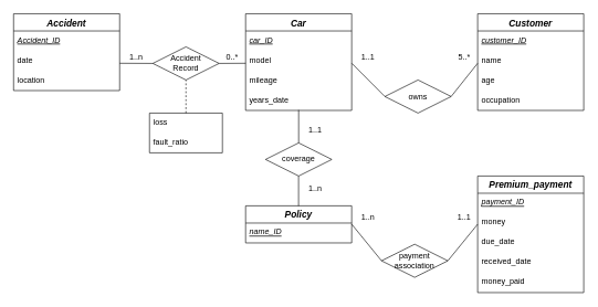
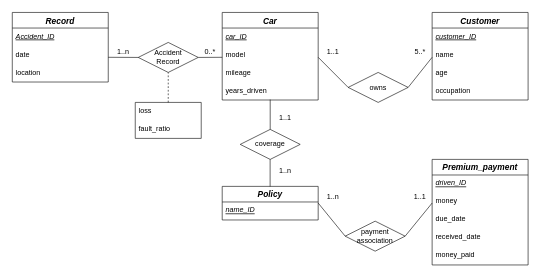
- <mxCell id="22" value="Accident" style="swimlane;fontStyle=3;childLayout=stackLayout;horizontal=1;startSize=26;horizontalStack=0;resizeParent=1;resizeParentMax=0;resizeLast=0;collapsible=1;marginBottom=0;align=center;fontSize=14;verticalAlign=middle;" parent="1" vertex="1"><mxGeometry x="20" y="20" width="160" height="116" as="geometry" /></mxCell>
+ <mxCell id="22" value="Record" style="swimlane;fontStyle=3;childLayout=stackLayout;horizontal=1;startSize=26;horizontalStack=0;resizeParent=1;resizeParentMax=0;resizeLast=0;collapsible=1;marginBottom=0;align=center;fontSize=14;verticalAlign=middle;" parent="1" vertex="1"><mxGeometry x="20" y="20" width="160" height="116" as="geometry" /></mxCell>
- <mxCell id="11" value="years_date" style="text;strokeColor=none;fillColor=none;spacingLeft=4;spacingRight=4;overflow=hidden;rotatable=0;points=[[0,0.5],[1,0.5]];portConstraint=eastwest;fontSize=12;" parent="7" vertex="1"><mxGeometry y="116" width="160" height="30" as="geometry" /></mxCell>
+ <mxCell id="11" value="years_driven" style="text;strokeColor=none;fillColor=none;spacingLeft=4;spacingRight=4;overflow=hidden;rotatable=0;points=[[0,0.5],[1,0.5]];portConstraint=eastwest;fontSize=12;" parent="7" vertex="1"><mxGeometry y="116" width="160" height="30" as="geometry" /></mxCell>
- <mxCell id="43" value="payment_ID" style="text;strokeColor=none;fillColor=none;spacingLeft=4;spacingRight=4;overflow=hidden;rotatable=0;points=[[0,0.5],[1,0.5]];portConstraint=eastwest;fontSize=12;fontStyle=6;fontFamily=Helvetica;perimeterSpacing=0;" parent="42" vertex="1"><mxGeometry y="26" width="160" height="30" as="geometry" /></mxCell>
+ <mxCell id="43" value="driven_ID" style="text;strokeColor=none;fillColor=none;spacingLeft=4;spacingRight=4;overflow=hidden;rotatable=0;points=[[0,0.5],[1,0.5]];portConstraint=eastwest;fontSize=12;fontStyle=6;fontFamily=Helvetica;perimeterSpacing=0;" parent="42" vertex="1"><mxGeometry y="26" width="160" height="30" as="geometry" /></mxCell>
